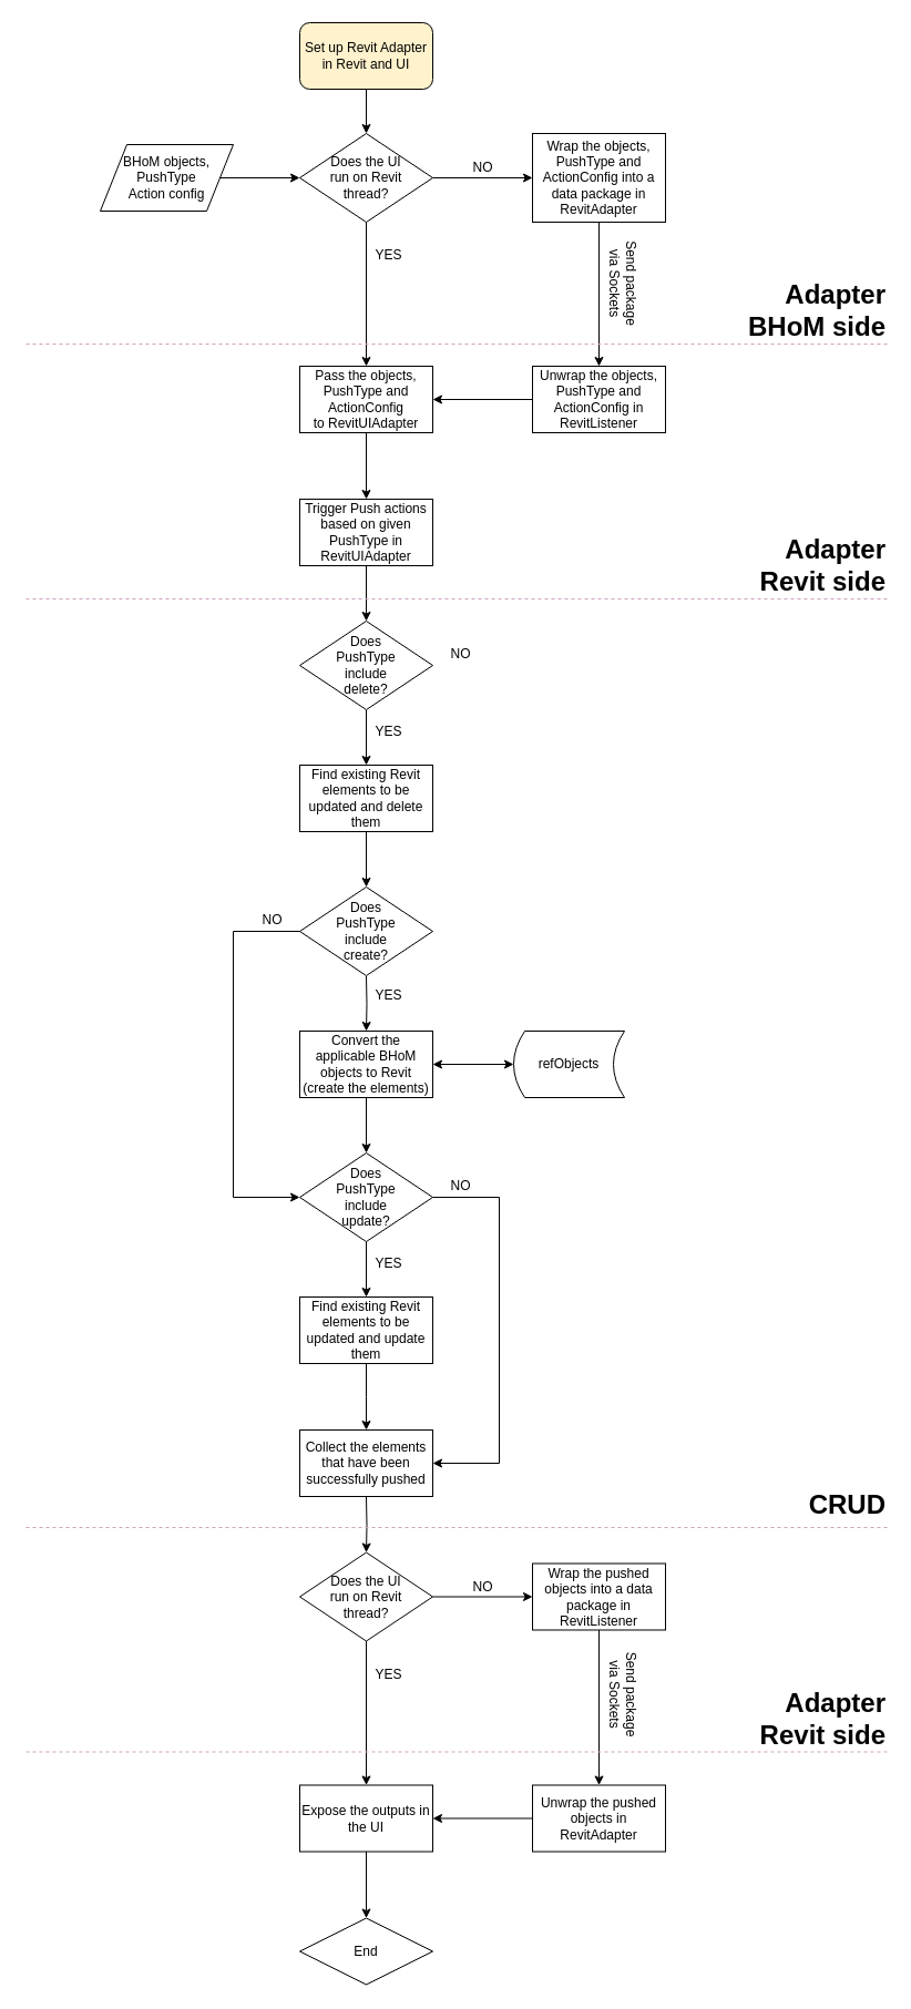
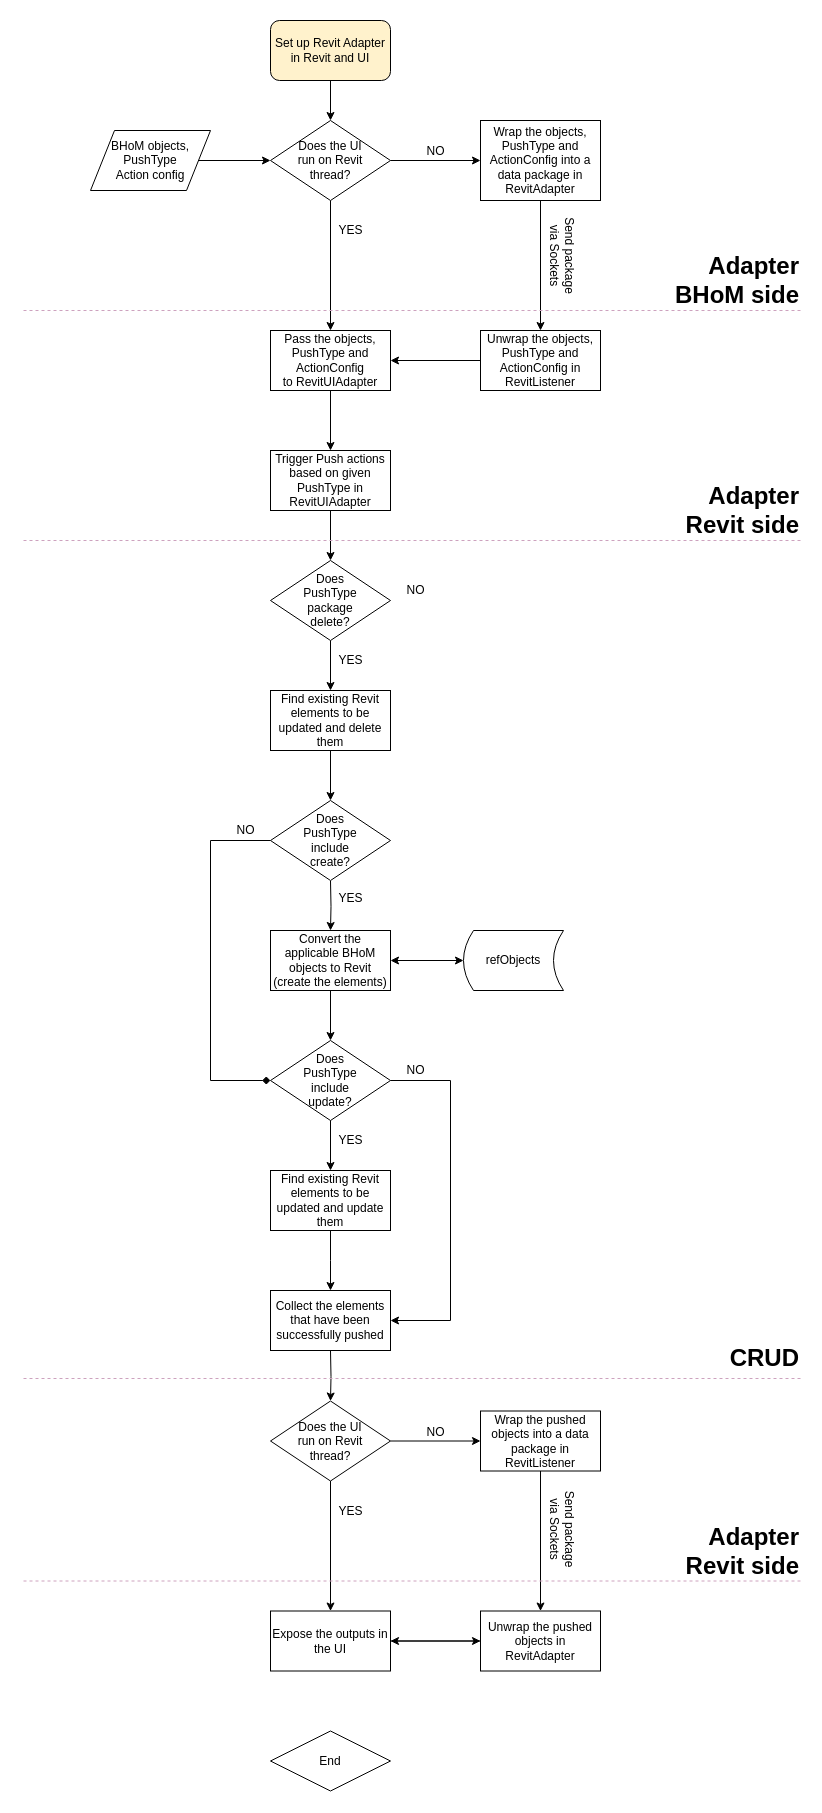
- <mxCell id="44" value="Does&lt;br&gt;PushType&lt;br&gt;include&lt;br&gt;delete?" style="rhombus;whiteSpace=wrap;html=1;" vertex="1" parent="1"><mxGeometry x="270" y="560" width="120" height="80" as="geometry" /></mxCell>
+ <mxCell id="44" value="Does&lt;br&gt;PushType&lt;br&gt;package&lt;br&gt;delete?" style="rhombus;whiteSpace=wrap;html=1;" vertex="1" parent="1"><mxGeometry x="270" y="560" width="120" height="80" as="geometry" /></mxCell>
- <mxCell id="49" value="" style="edgeStyle=orthogonalEdgeStyle;rounded=0;orthogonalLoop=1;jettySize=auto;html=1;exitX=0;exitY=0.5;exitDx=0;exitDy=0;entryX=0;entryY=0.5;entryDx=0;entryDy=0;" edge="1" parent="1" source="47" target="53"><mxGeometry relative="1" as="geometry"><mxPoint x="240" y="841" as="sourcePoint" /><mxPoint x="240" y="1094" as="targetPoint" /><Array as="points"><mxPoint x="210" y="840" /><mxPoint x="210" y="1080" /></Array></mxGeometry></mxCell>
+ <mxCell id="49" value="" style="edgeStyle=orthogonalEdgeStyle;rounded=0;orthogonalLoop=1;jettySize=auto;html=1;exitX=0;exitY=0.5;exitDx=0;exitDy=0;entryX=0;entryY=0.5;entryDx=0;entryDy=0;endArrow=diamond;" edge="1" parent="1" source="47" target="53"><mxGeometry relative="1" as="geometry"><mxPoint x="240" y="841" as="sourcePoint" /><mxPoint x="240" y="1094" as="targetPoint" /><Array as="points"><mxPoint x="210" y="840" /><mxPoint x="210" y="1080" /></Array></mxGeometry></mxCell>
- <mxCell id="37" value="" style="edgeStyle=orthogonalEdgeStyle;rounded=0;orthogonalLoop=1;jettySize=auto;html=1;strokeColor=#000000;" edge="1" parent="1" source="38" target="39"><mxGeometry relative="1" as="geometry" /></mxCell>
+ <mxCell id="37" value="" style="edgeStyle=orthogonalEdgeStyle;rounded=0;orthogonalLoop=1;jettySize=auto;html=1;strokeColor=#000000;" edge="1" parent="1" source="38" target="33"><mxGeometry relative="1" as="geometry" /></mxCell>
